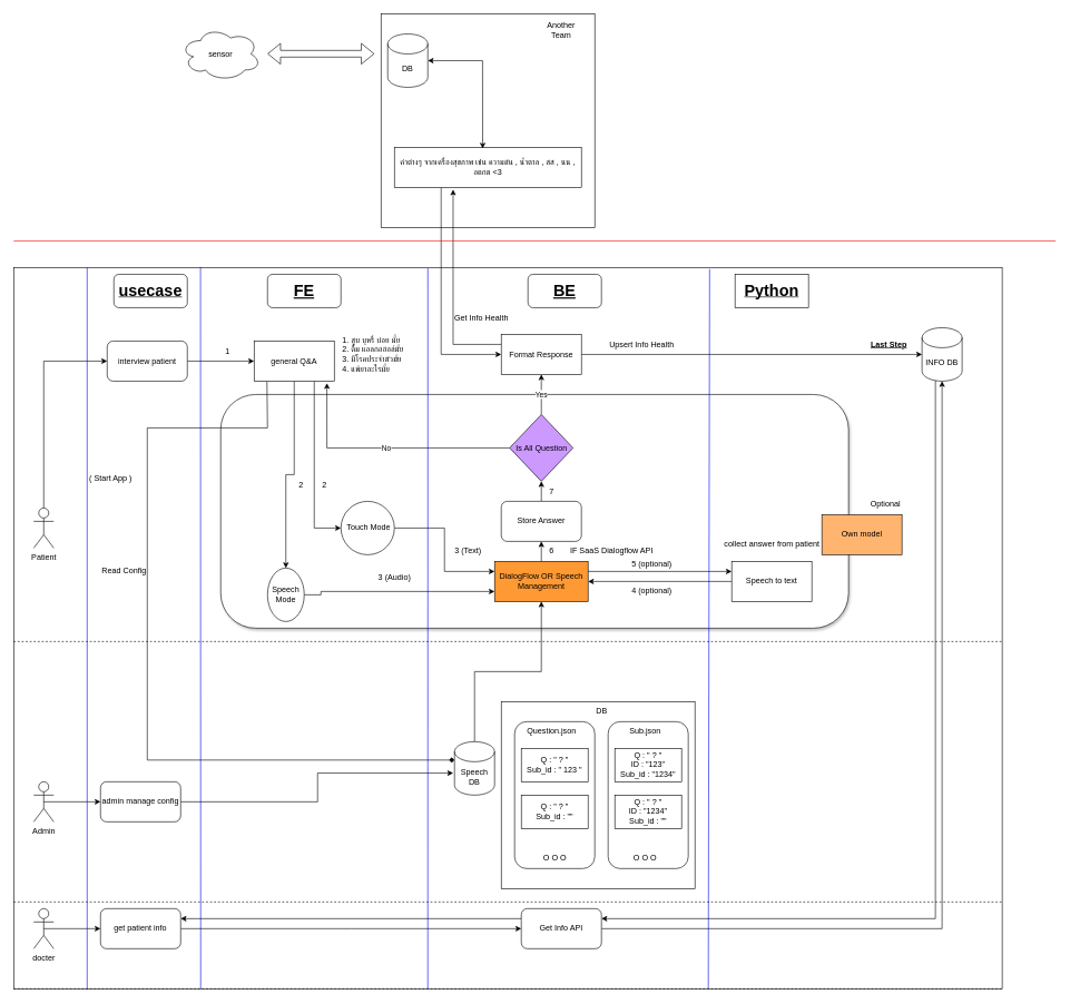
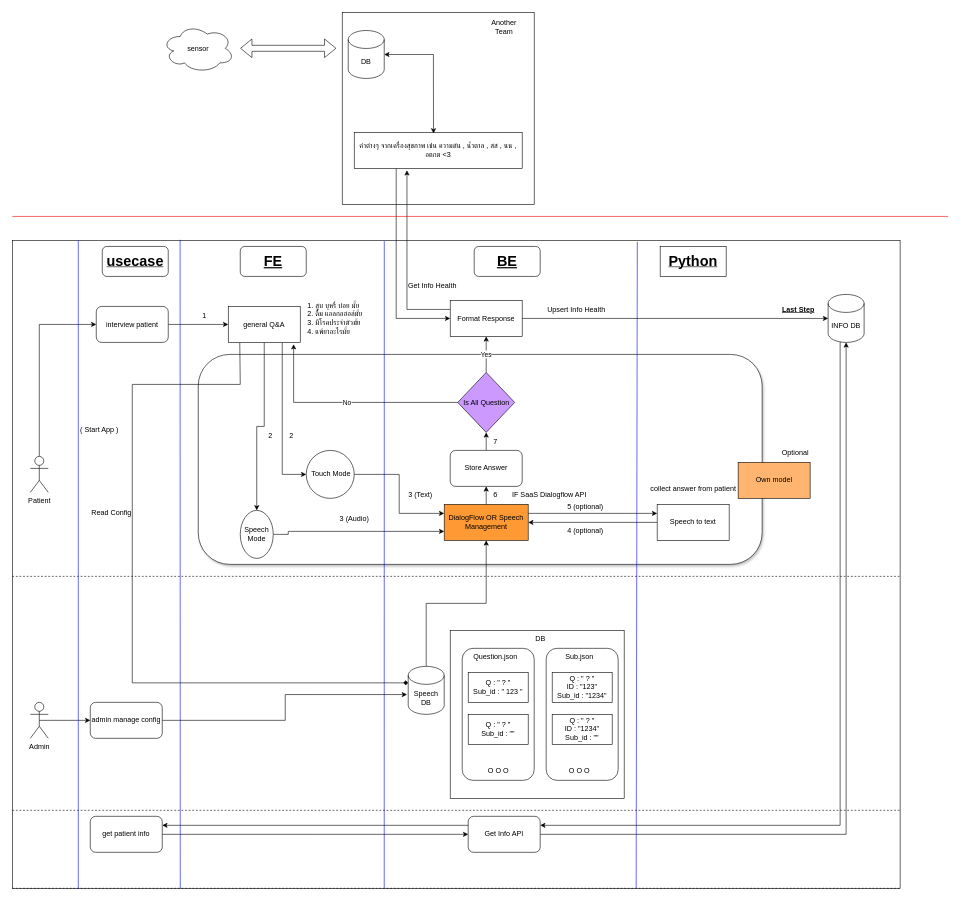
- <mxCell id="73" value="docter" style="shape=umlActor;verticalLabelPosition=bottom;verticalAlign=top;html=1;outlineConnect=0;" vertex="1" parent="1"><mxGeometry x="50" y="1360" width="30" height="60" as="geometry" /></mxCell>
- <mxCell id="72" style="edgeStyle=orthogonalEdgeStyle;rounded=0;orthogonalLoop=1;jettySize=auto;html=1;exitX=0.5;exitY=0.5;exitDx=0;exitDy=0;exitPerimeter=0;" edge="1" parent="1" source="73" target="56"><mxGeometry relative="1" as="geometry" /></mxCell>
